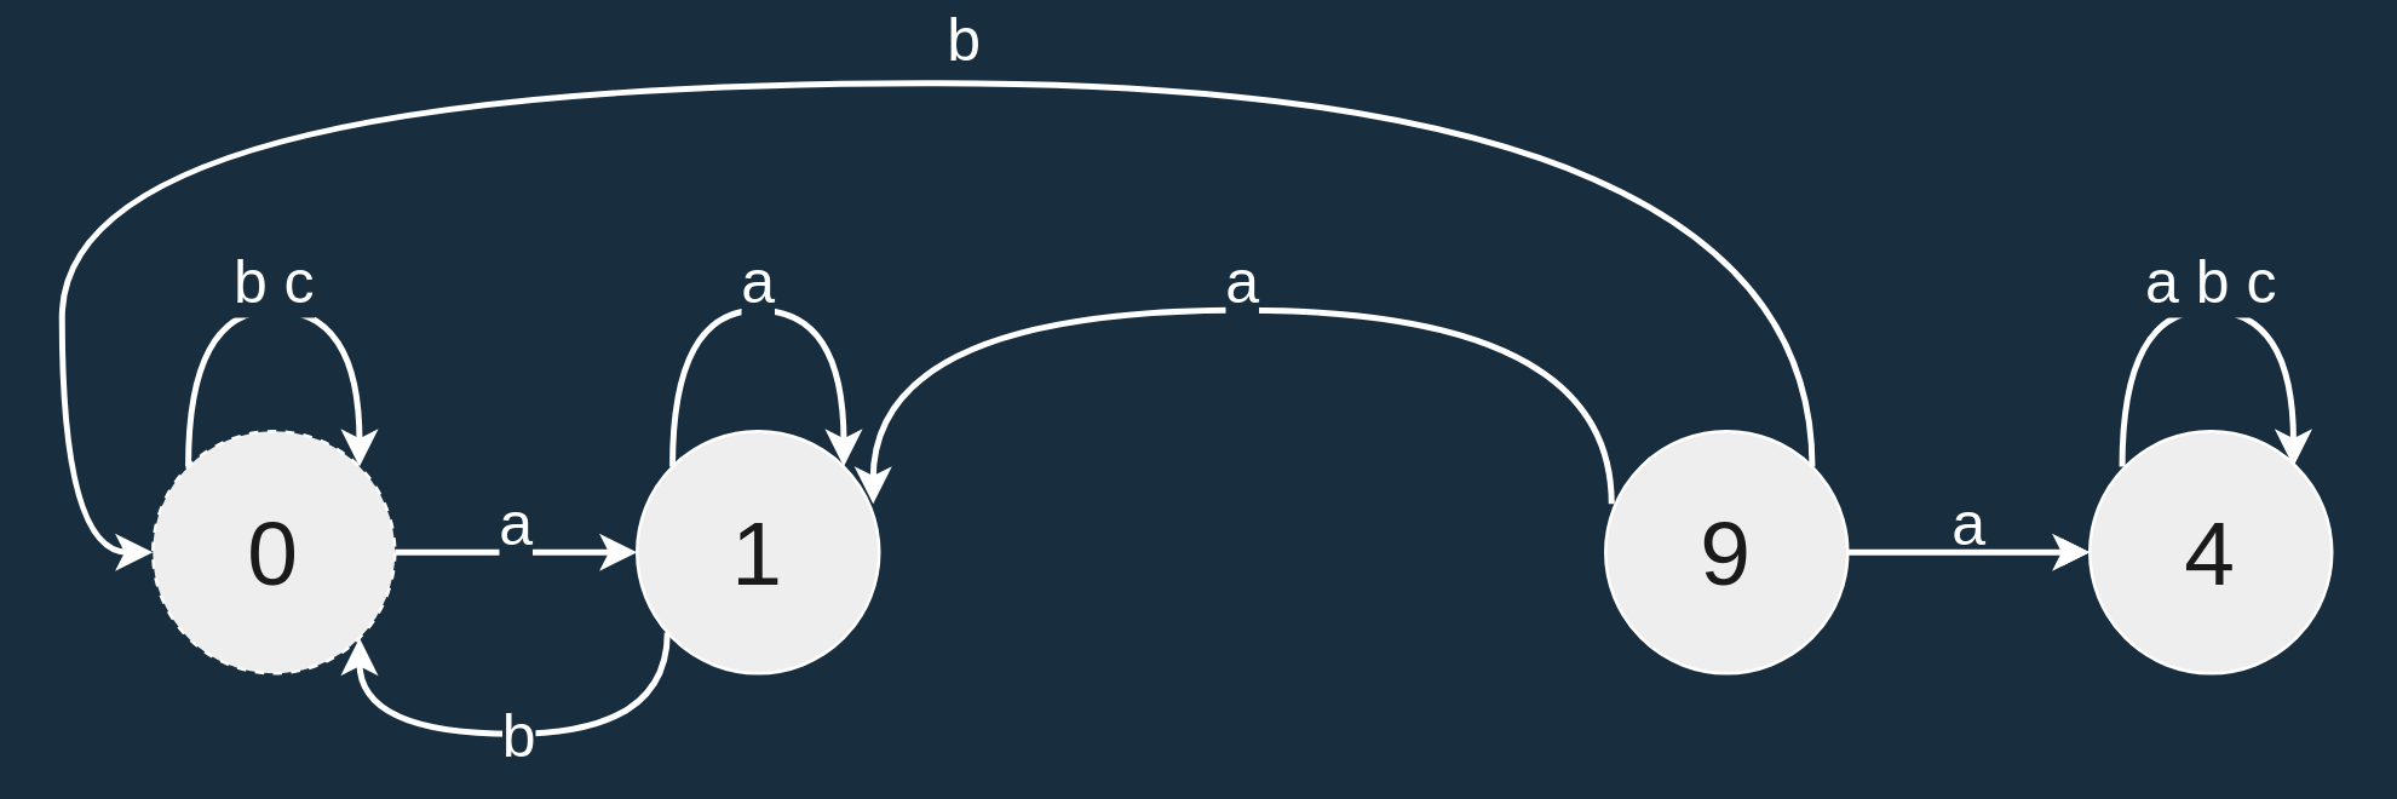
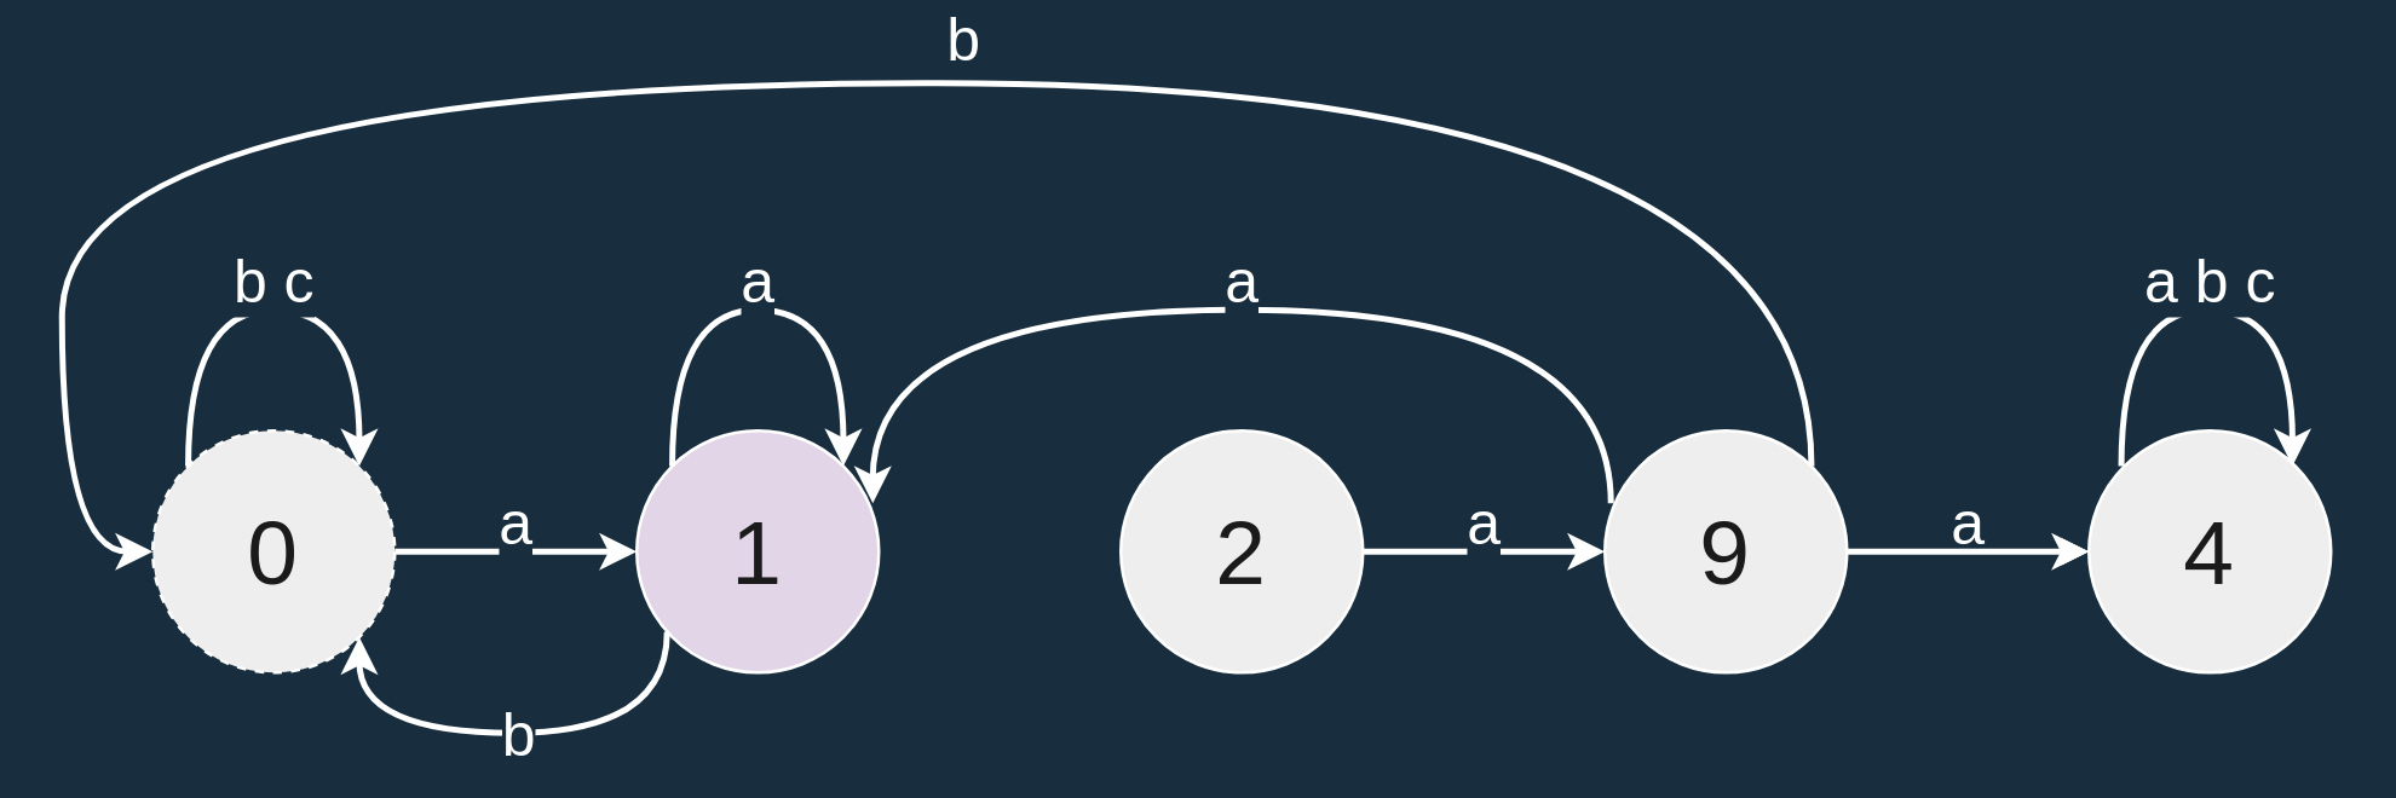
- <mxCell id="5" value="&lt;font style=&quot;font-size: 30px&quot;&gt;1&lt;/font&gt;" style="ellipse;whiteSpace=wrap;html=1;fillColor=#EEEEEE;strokeColor=#FFFFFF;fontColor=#1A1A1A;" vertex="1" parent="1"><mxGeometry x="210" y="135" width="80" height="80" as="geometry" /></mxCell>
+ <mxCell id="5" value="&lt;font style=&quot;font-size: 30px&quot;&gt;1&lt;/font&gt;" style="ellipse;whiteSpace=wrap;html=1;fillColor=#e1d5e7;strokeColor=#FFFFFF;fontColor=#1A1A1A;" vertex="1" parent="1"><mxGeometry x="210" y="135" width="80" height="80" as="geometry" /></mxCell>
+ <mxCell id="7" value="&lt;font style=&quot;font-size: 30px&quot;&gt;2&lt;/font&gt;" style="ellipse;whiteSpace=wrap;html=1;fillColor=#EEEEEE;strokeColor=#FFFFFF;fontColor=#1A1A1A;" vertex="1" parent="1"><mxGeometry x="370" y="135" width="80" height="80" as="geometry" /></mxCell>
+ <mxCell id="6" value="&lt;font style=&quot;font-size: 20px&quot;&gt;a&lt;/font&gt;" style="edgeStyle=orthogonalEdgeStyle;orthogonalLoop=1;jettySize=auto;html=1;strokeWidth=2;labelBackgroundColor=#182E3E;strokeColor=#FFFFFF;fontColor=#FFFFFF;" edge="1" parent="1" source="7" target="12"><mxGeometry y="10" relative="1" as="geometry"><mxPoint as="offset" /></mxGeometry></mxCell>
